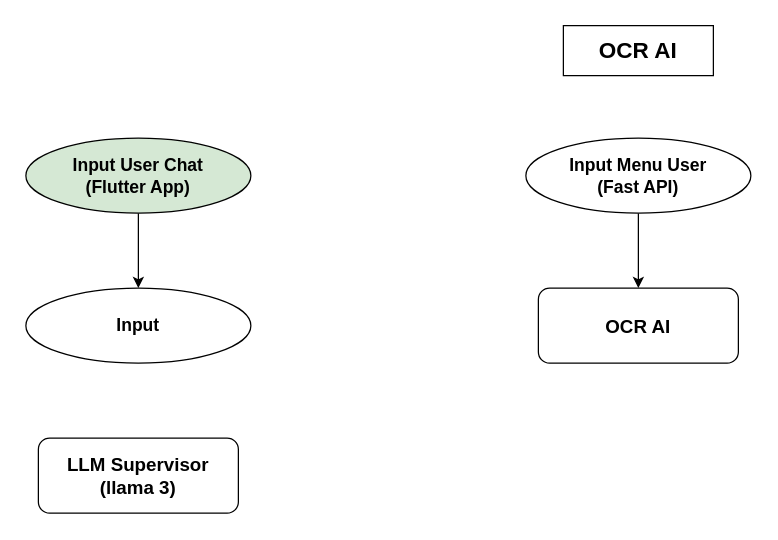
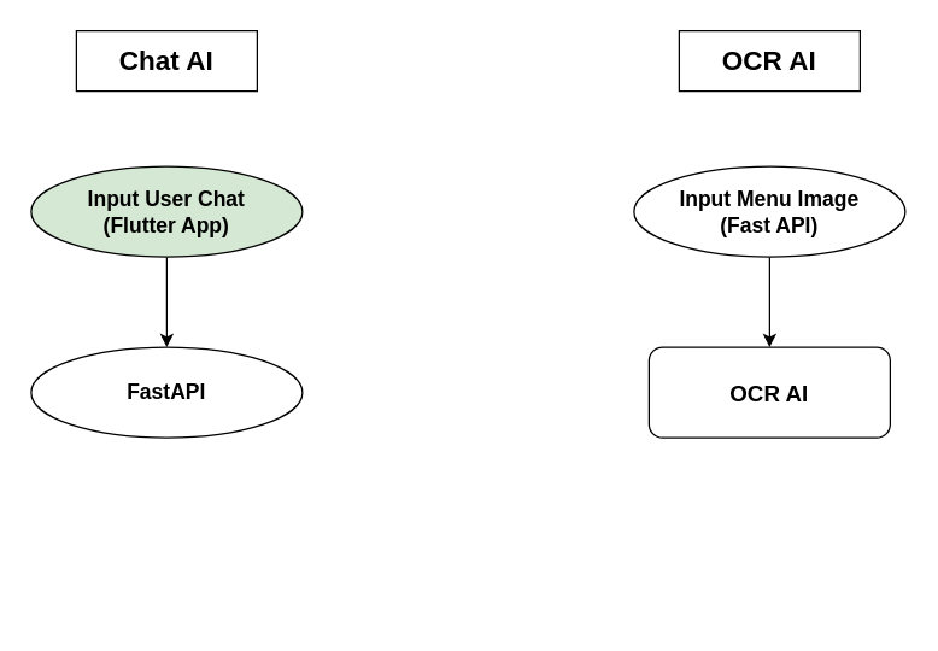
+ <mxCell id="2" value="Chat AI" style="rounded=0;whiteSpace=wrap;html=1;fontSize=18;fontStyle=1" vertex="1" parent="1"><mxGeometry x="50" y="20" width="120" height="40" as="geometry" /></mxCell>
- <mxCell id="9" value="Input Menu User&lt;div&gt;(Fast API)&lt;/div&gt;" style="ellipse;whiteSpace=wrap;html=1;fontStyle=1;fontSize=14;" vertex="1" parent="1"><mxGeometry x="420" y="110" width="180" height="60" as="geometry" /></mxCell>
+ <mxCell id="9" value="Input Menu Image&lt;div&gt;(Fast API)&lt;/div&gt;" style="ellipse;whiteSpace=wrap;html=1;fontStyle=1;fontSize=14;" vertex="1" parent="1"><mxGeometry x="420" y="110" width="180" height="60" as="geometry" /></mxCell>
- <mxCell id="5" value="Input" style="ellipse;whiteSpace=wrap;html=1;fontStyle=1;fontSize=14;" vertex="1" parent="1"><mxGeometry x="20" y="230" width="180" height="60" as="geometry" /></mxCell>
+ <mxCell id="5" value="FastAPI" style="ellipse;whiteSpace=wrap;html=1;fontStyle=1;fontSize=14;" vertex="1" parent="1"><mxGeometry x="20" y="230" width="180" height="60" as="geometry" /></mxCell>
- <mxCell id="6" value="LLM Supervisor&lt;div&gt;(llama 3)&lt;/div&gt;" style="rounded=1;whiteSpace=wrap;html=1;fontStyle=1;fontSize=15;" vertex="1" parent="1"><mxGeometry x="30" y="350" width="160" height="60" as="geometry" /></mxCell>
